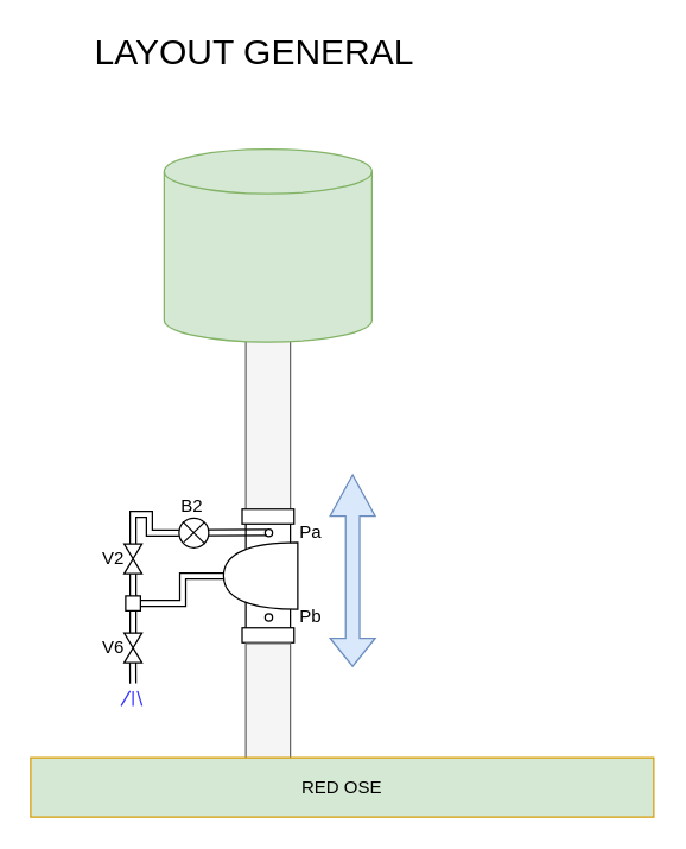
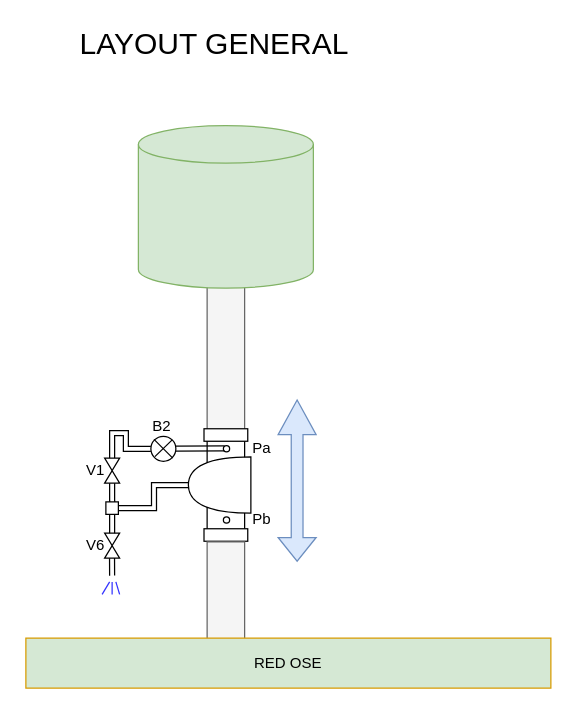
- <mxCell id="33" value="V2" style="text;html=1;strokeColor=none;fillColor=none;align=center;verticalAlign=middle;whiteSpace=wrap;rounded=0;" vertex="1" parent="1"><mxGeometry x="46" y="361" width="60" height="30" as="geometry" /></mxCell>
+ <mxCell id="33" value="V1" style="text;html=1;strokeColor=none;fillColor=none;align=center;verticalAlign=middle;whiteSpace=wrap;rounded=0;" vertex="1" parent="1"><mxGeometry x="46" y="361" width="60" height="30" as="geometry" /></mxCell>
